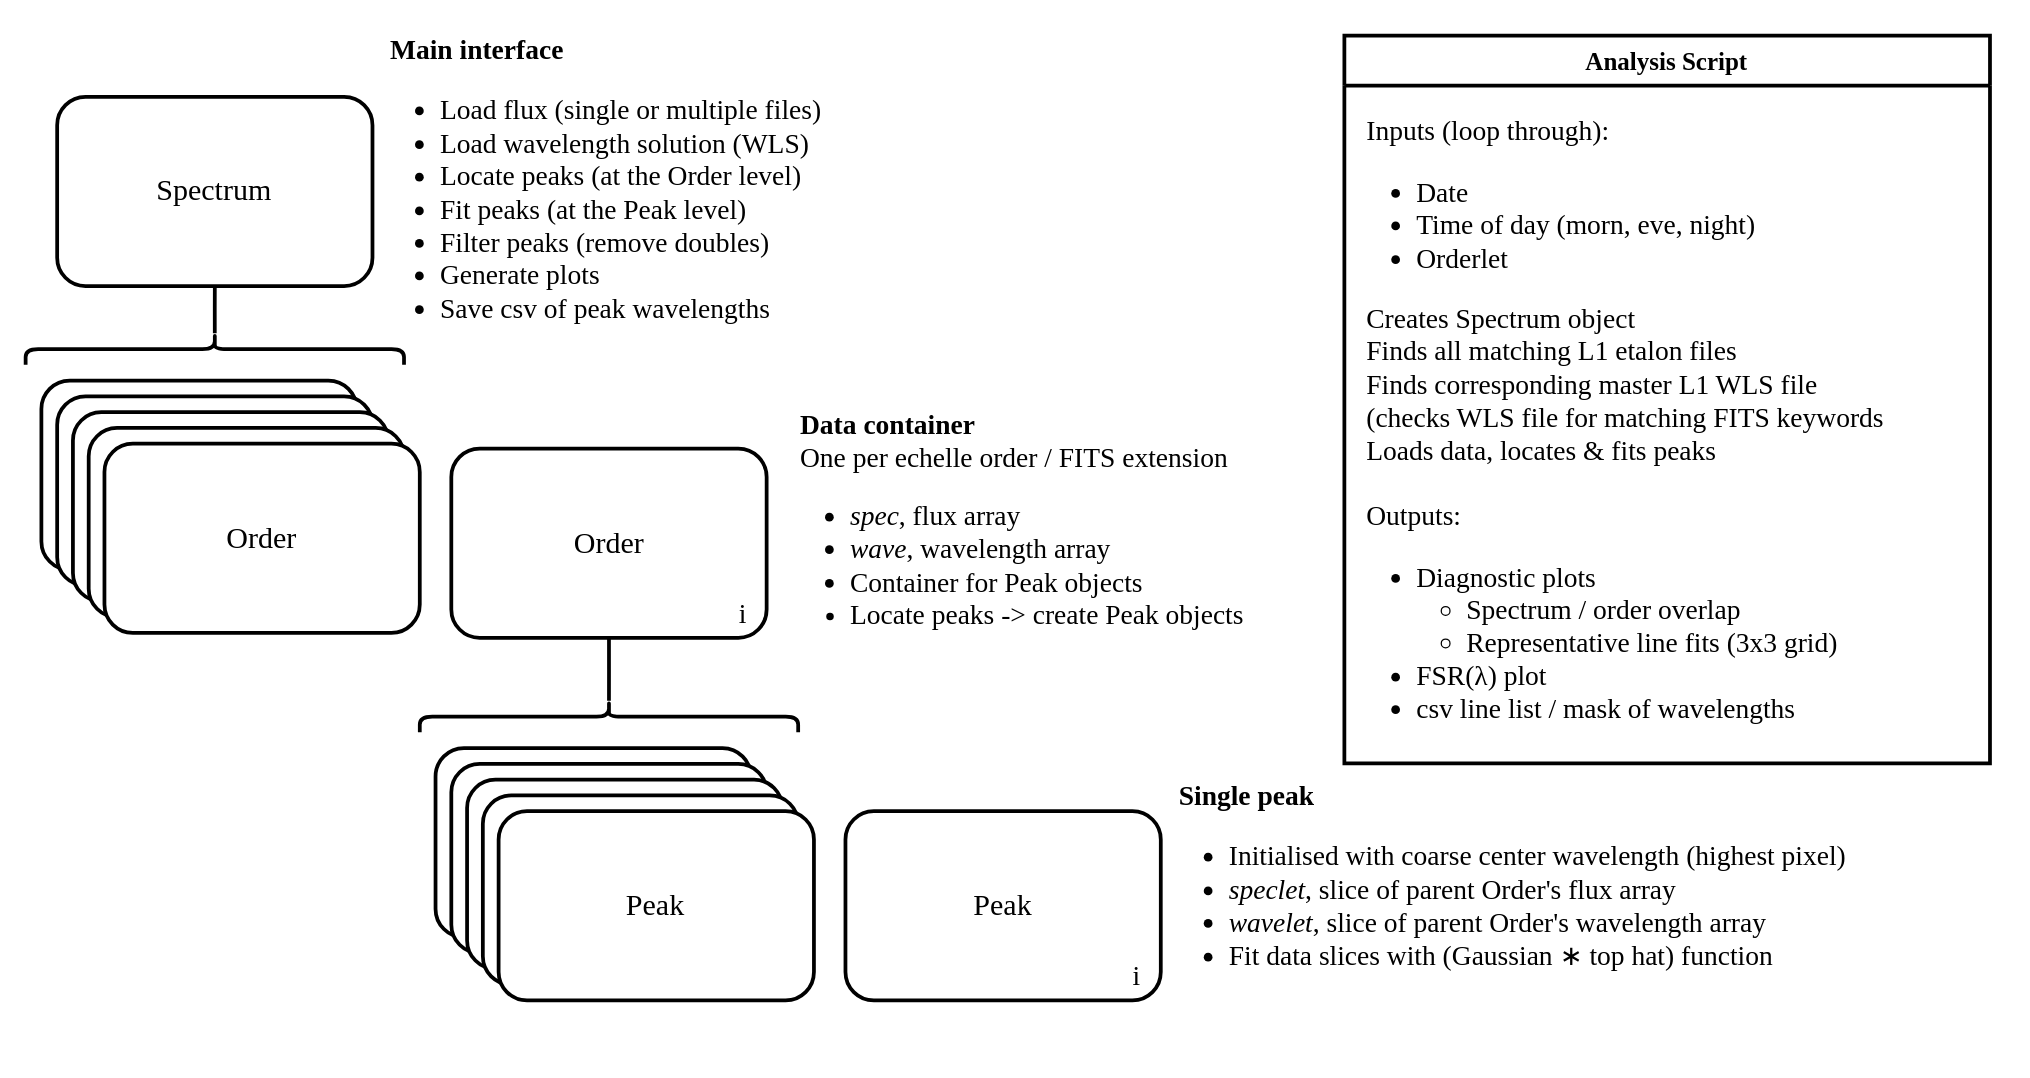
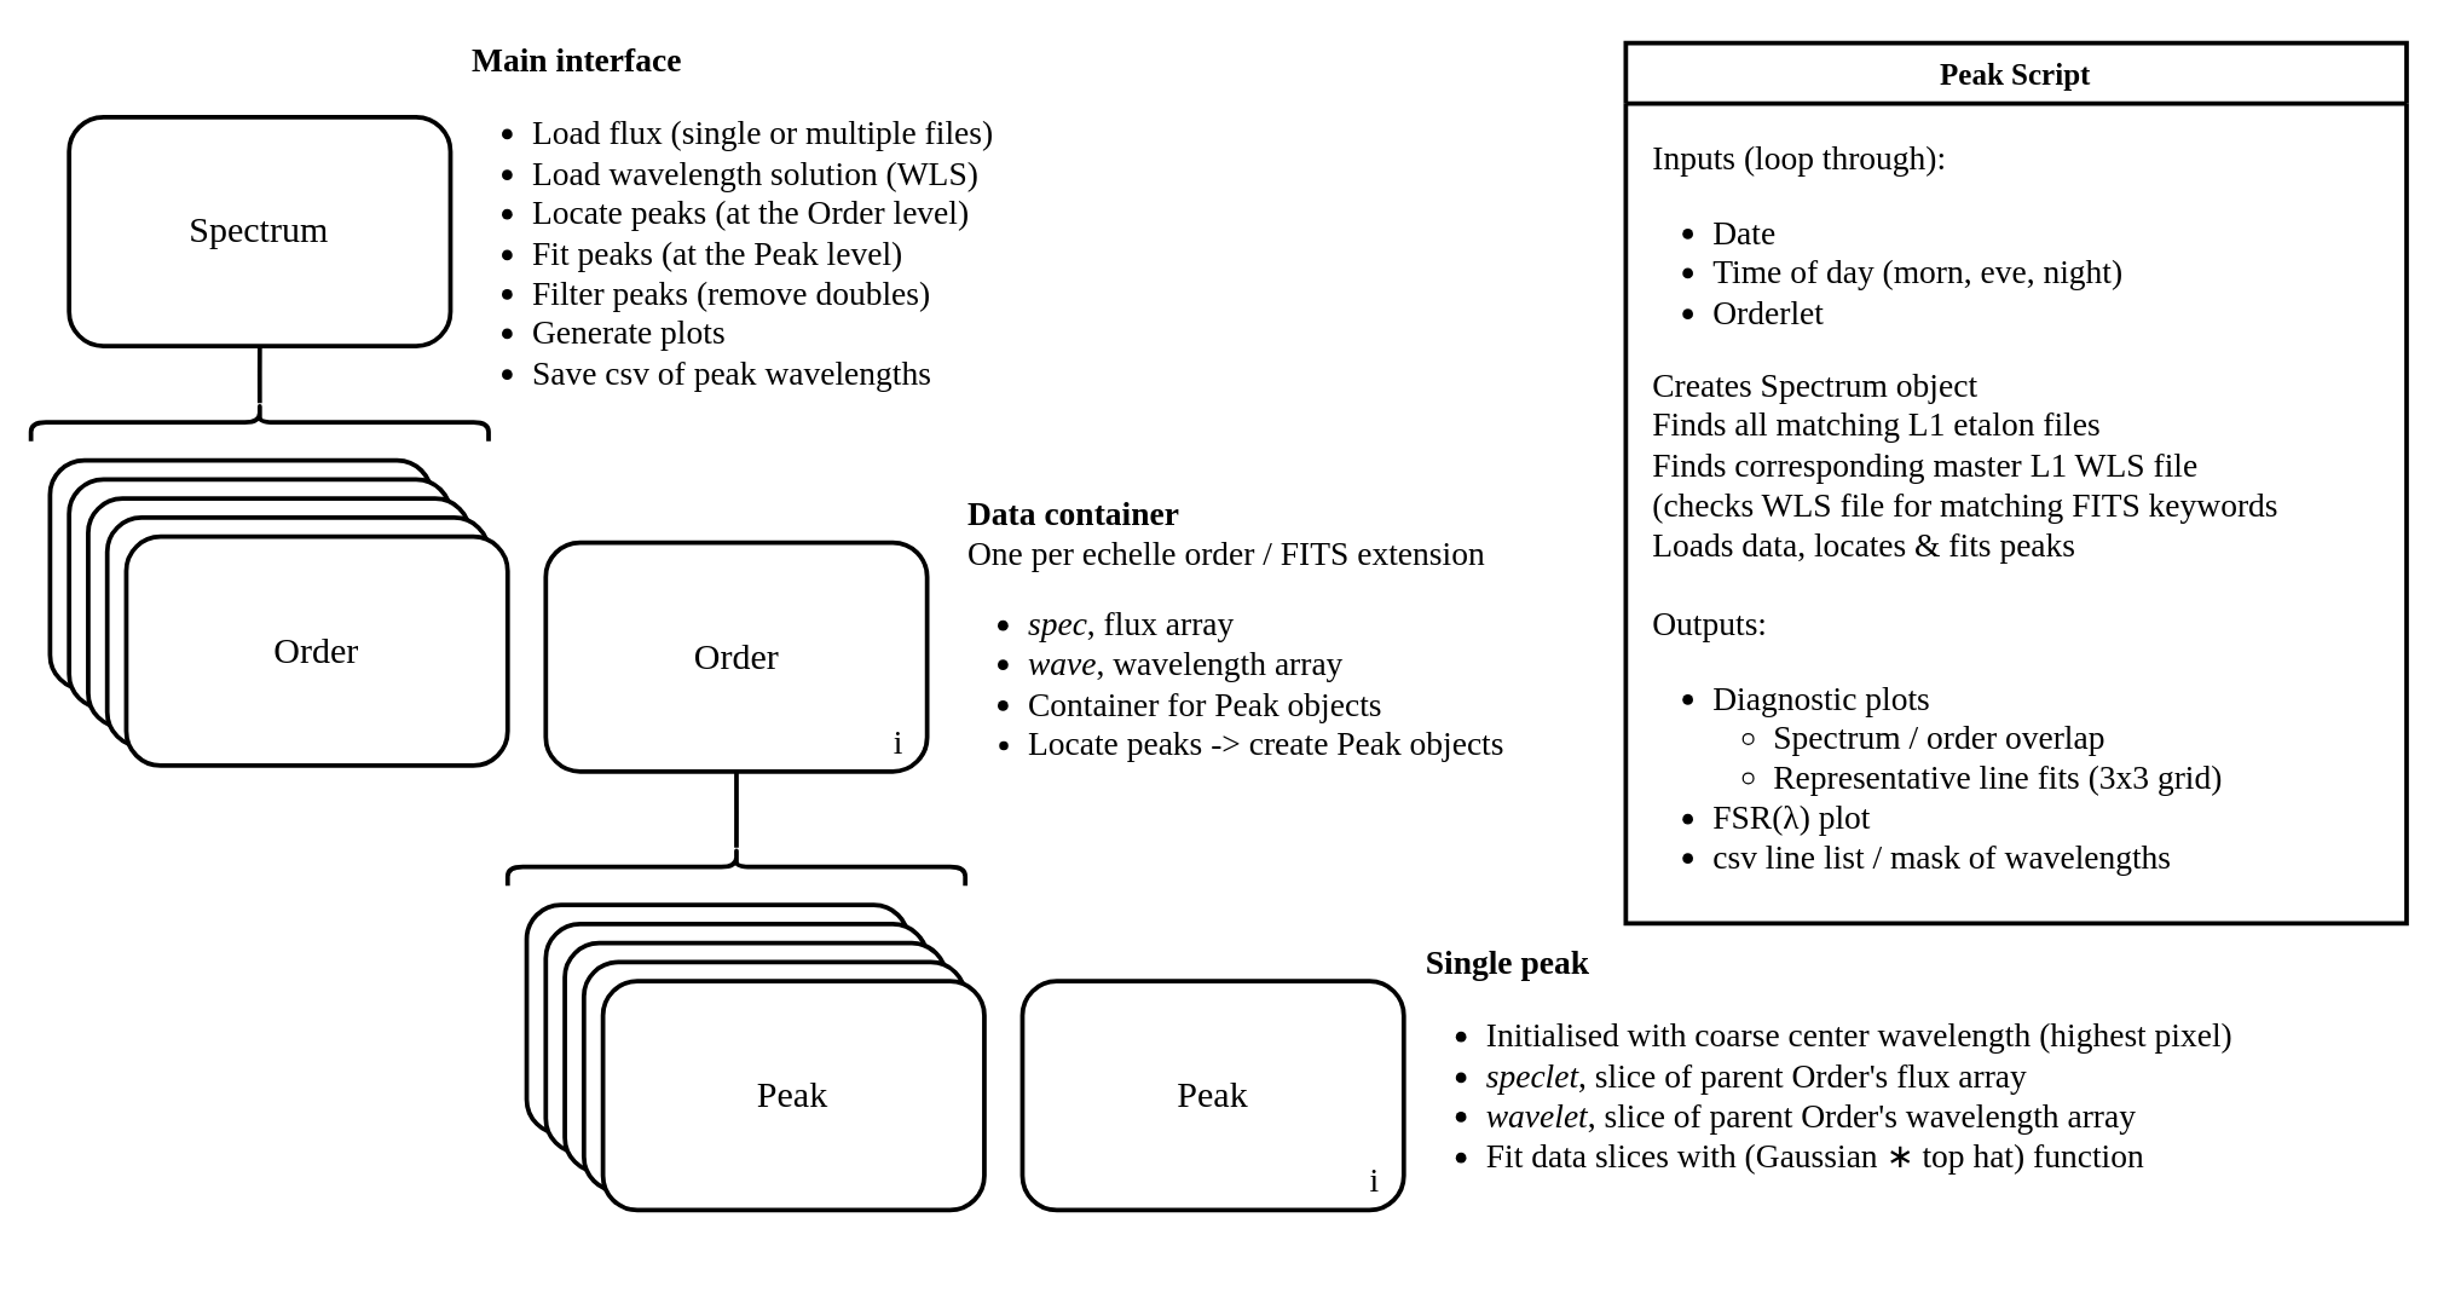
- <mxCell id="31" value="&lt;font data-font-src=&quot;https://fonts.googleapis.com/css?family=Quicksand&quot; face=&quot;Quicksand&quot; style=&quot;font-size: 20px;&quot;&gt;Analysis Script&lt;/font&gt;" style="swimlane;whiteSpace=wrap;html=1;strokeWidth=3;startSize=40;" vertex="1" parent="2"><mxGeometry x="1040" y="7.81" width="516.49" height="582.19" as="geometry"><mxRectangle x="1046.866" width="170" height="40" as="alternateBounds" /></mxGeometry></mxCell>
+ <mxCell id="31" value="&lt;font data-font-src=&quot;https://fonts.googleapis.com/css?family=Quicksand&quot; face=&quot;Quicksand&quot; style=&quot;font-size: 20px;&quot;&gt;Peak Script&lt;/font&gt;" style="swimlane;whiteSpace=wrap;html=1;strokeWidth=3;startSize=40;" vertex="1" parent="2"><mxGeometry x="1040" y="7.81" width="516.49" height="582.19" as="geometry"><mxRectangle x="1046.866" width="170" height="40" as="alternateBounds" /></mxGeometry></mxCell>
